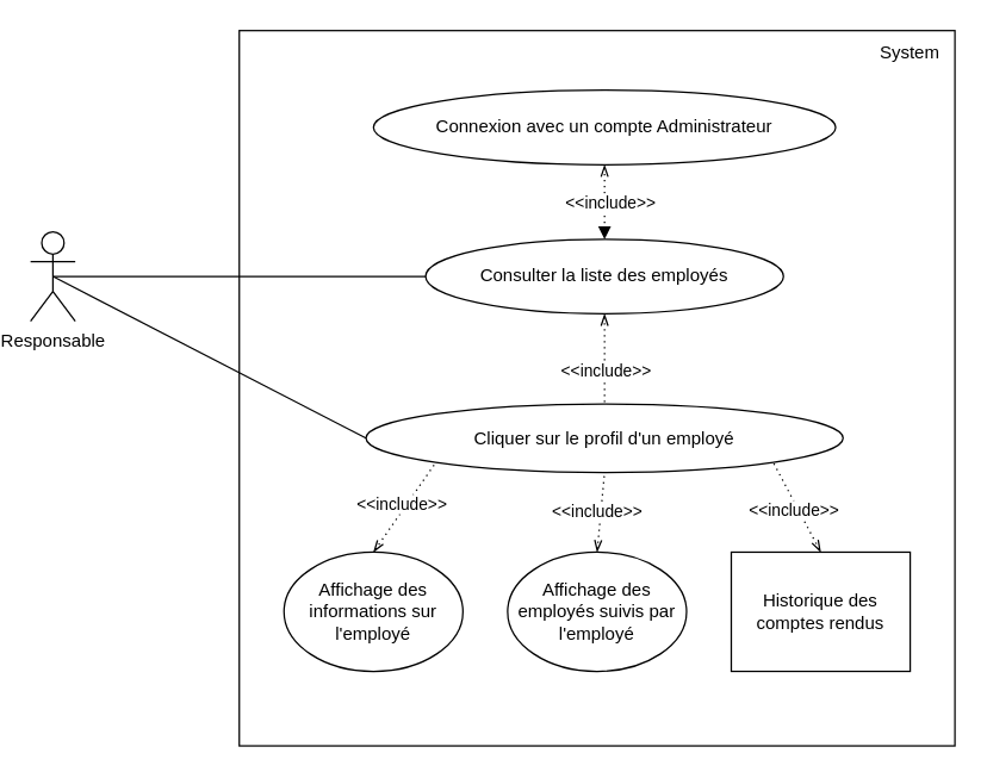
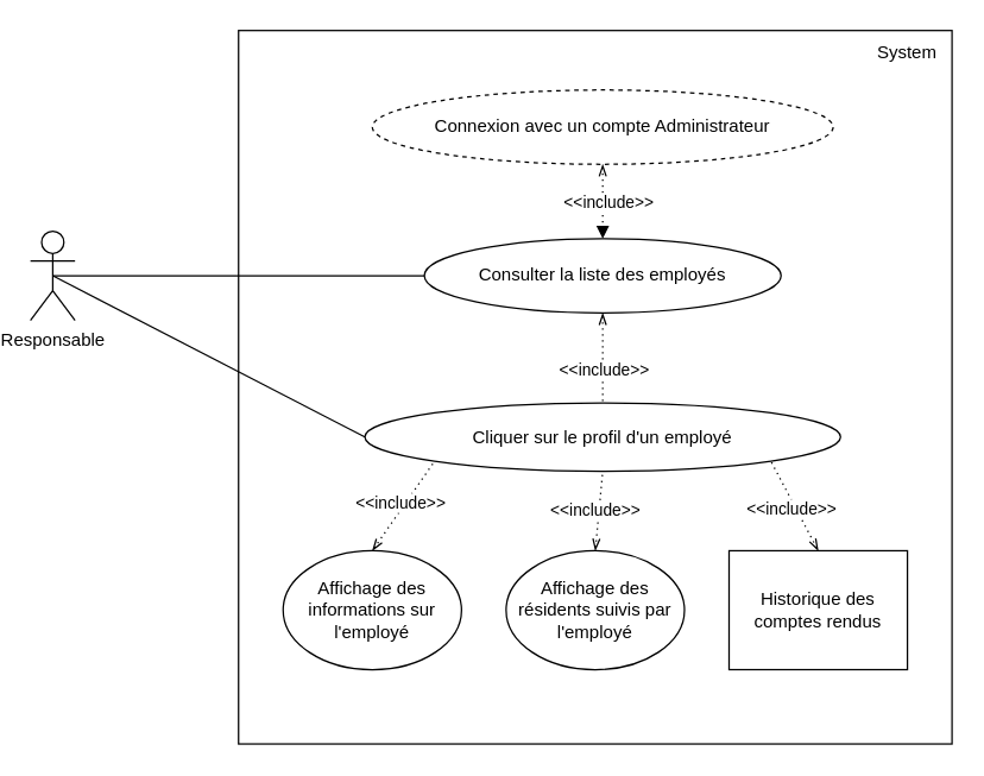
- <mxCell id="5" value="Connexion avec un compte Administrateur" style="ellipse;whiteSpace=wrap;html=1;" parent="1" vertex="1"><mxGeometry x="250" y="60" width="310" height="50" as="geometry" /></mxCell>
+ <mxCell id="5" value="Connexion avec un compte Administrateur" style="ellipse;whiteSpace=wrap;html=1;dashed=1;" parent="1" vertex="1"><mxGeometry x="250" y="60" width="310" height="50" as="geometry" /></mxCell>
- <mxCell id="19" value="Affichage des employés suivis par l'employé" style="ellipse;whiteSpace=wrap;html=1;" parent="1" vertex="1"><mxGeometry x="340" y="370" width="120" height="80" as="geometry" /></mxCell>
+ <mxCell id="19" value="Affichage des résidents suivis par l'employé" style="ellipse;whiteSpace=wrap;html=1;" parent="1" vertex="1"><mxGeometry x="340" y="370" width="120" height="80" as="geometry" /></mxCell>
